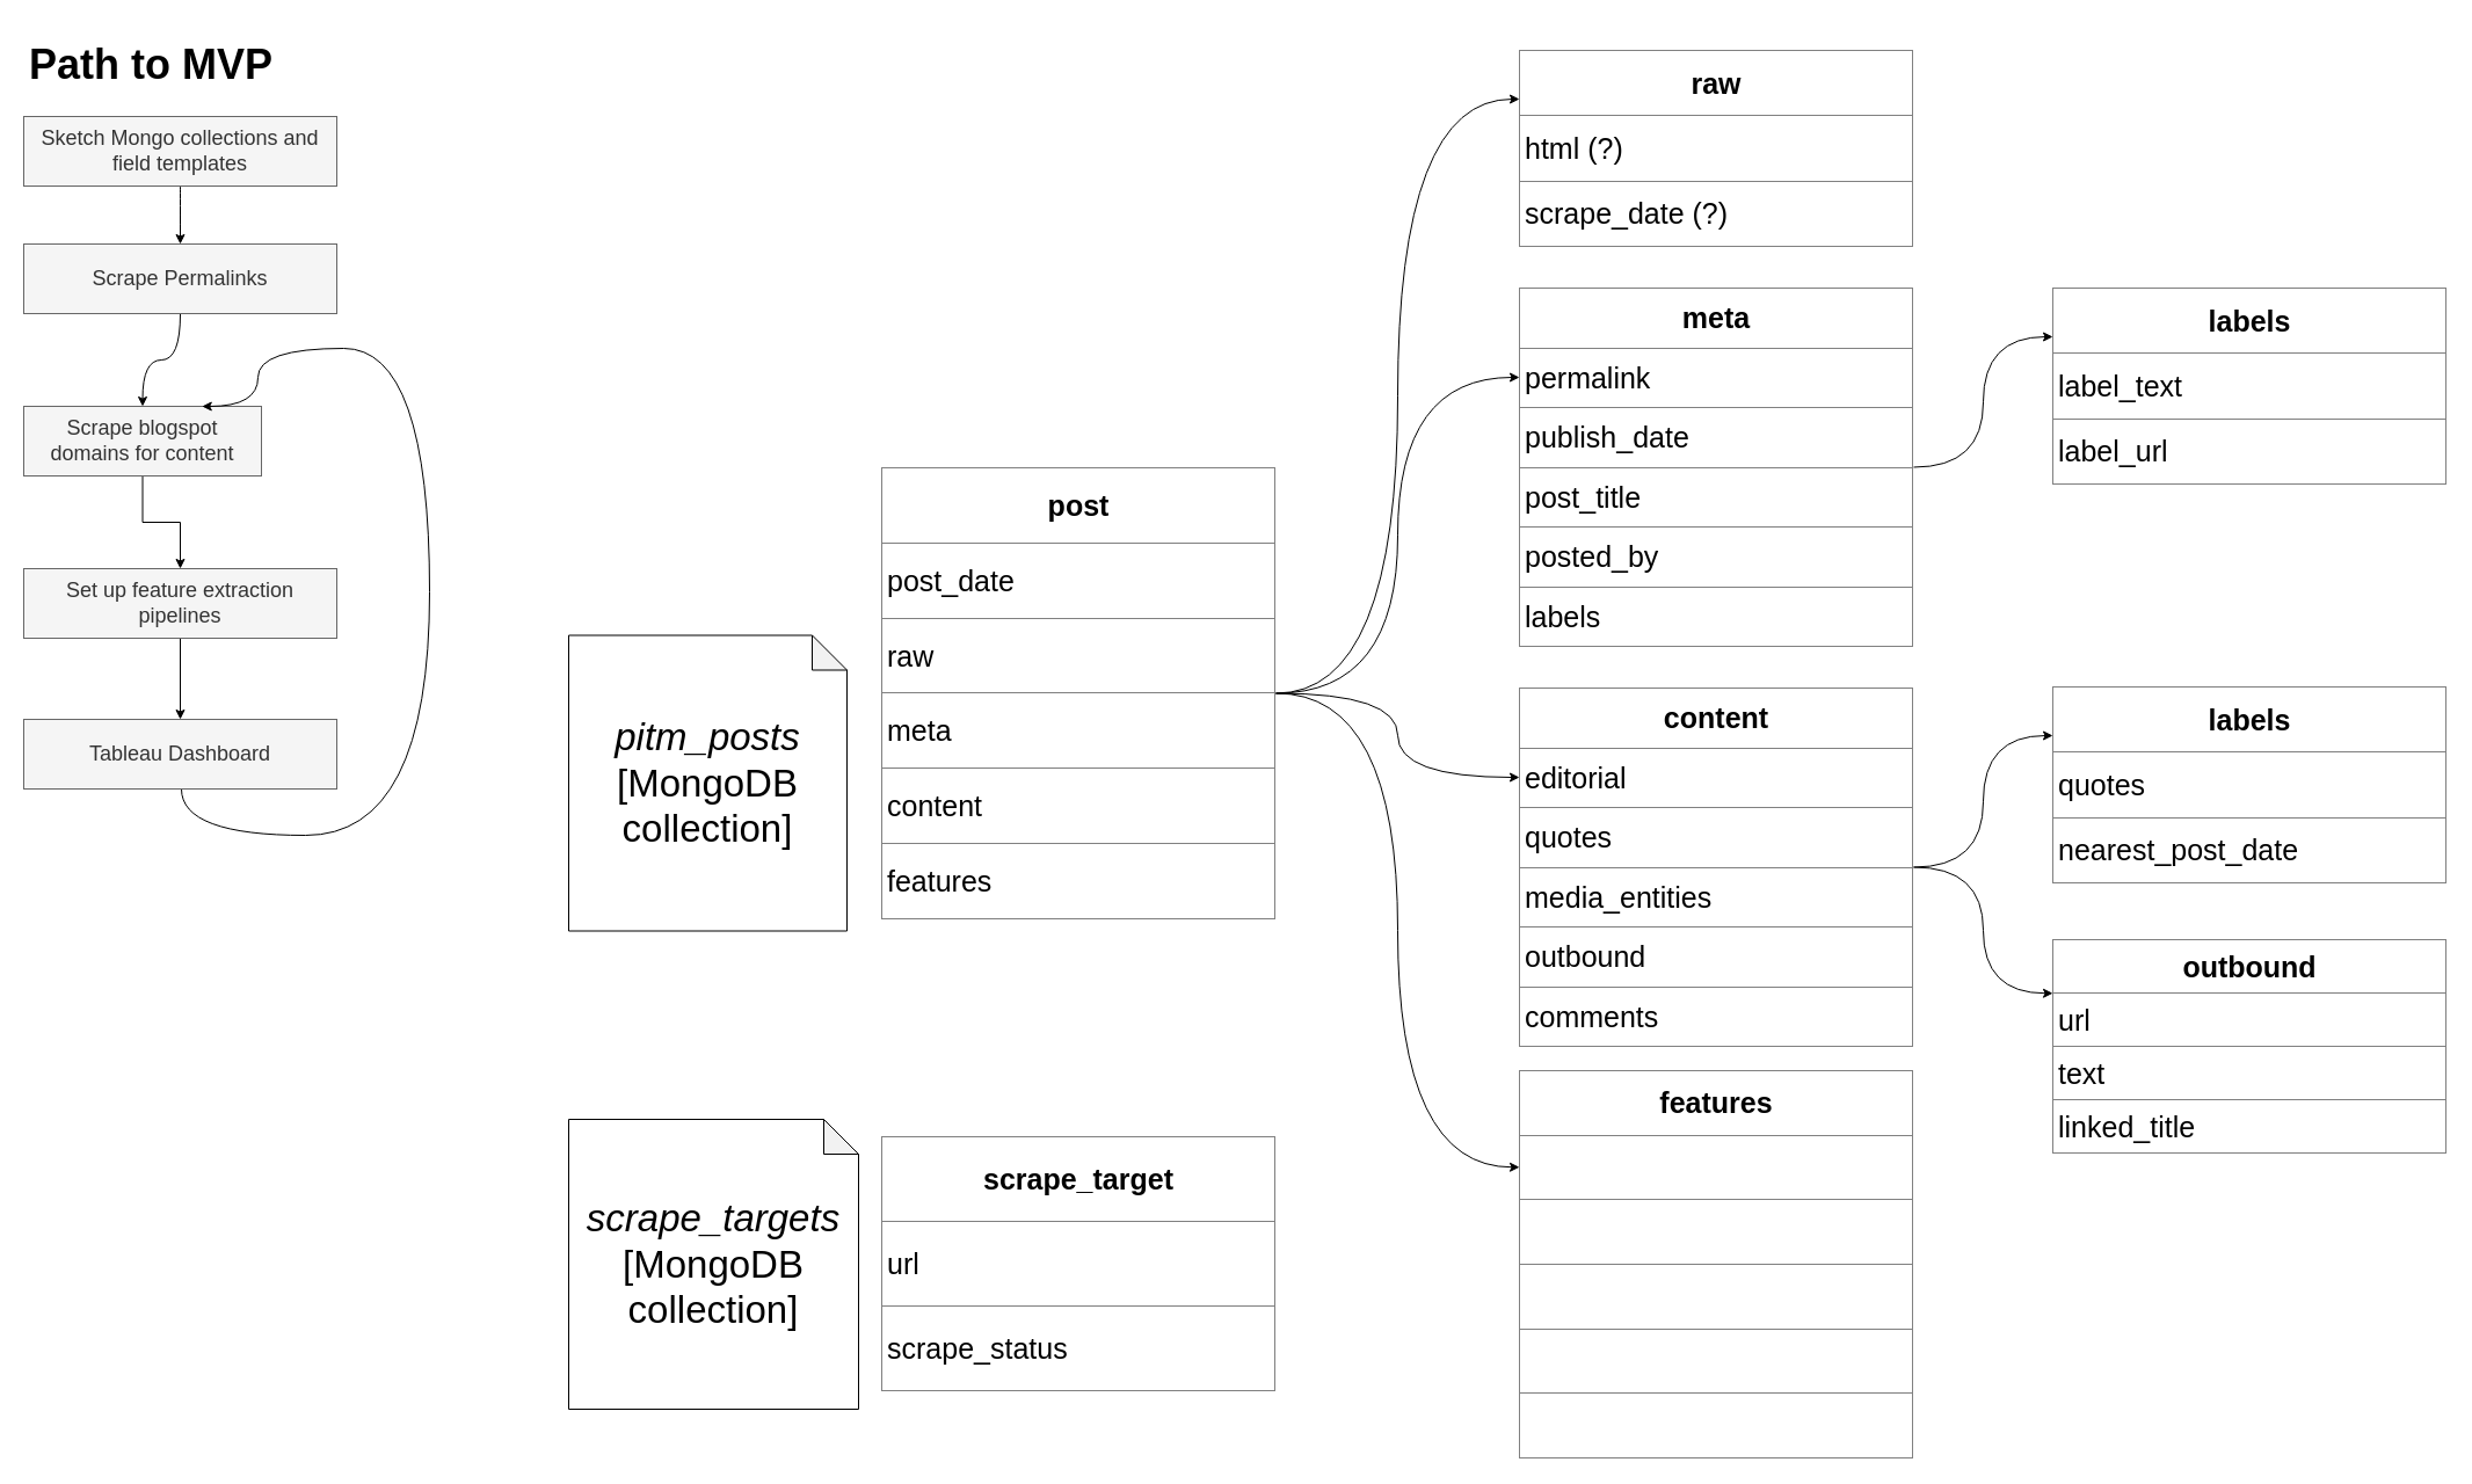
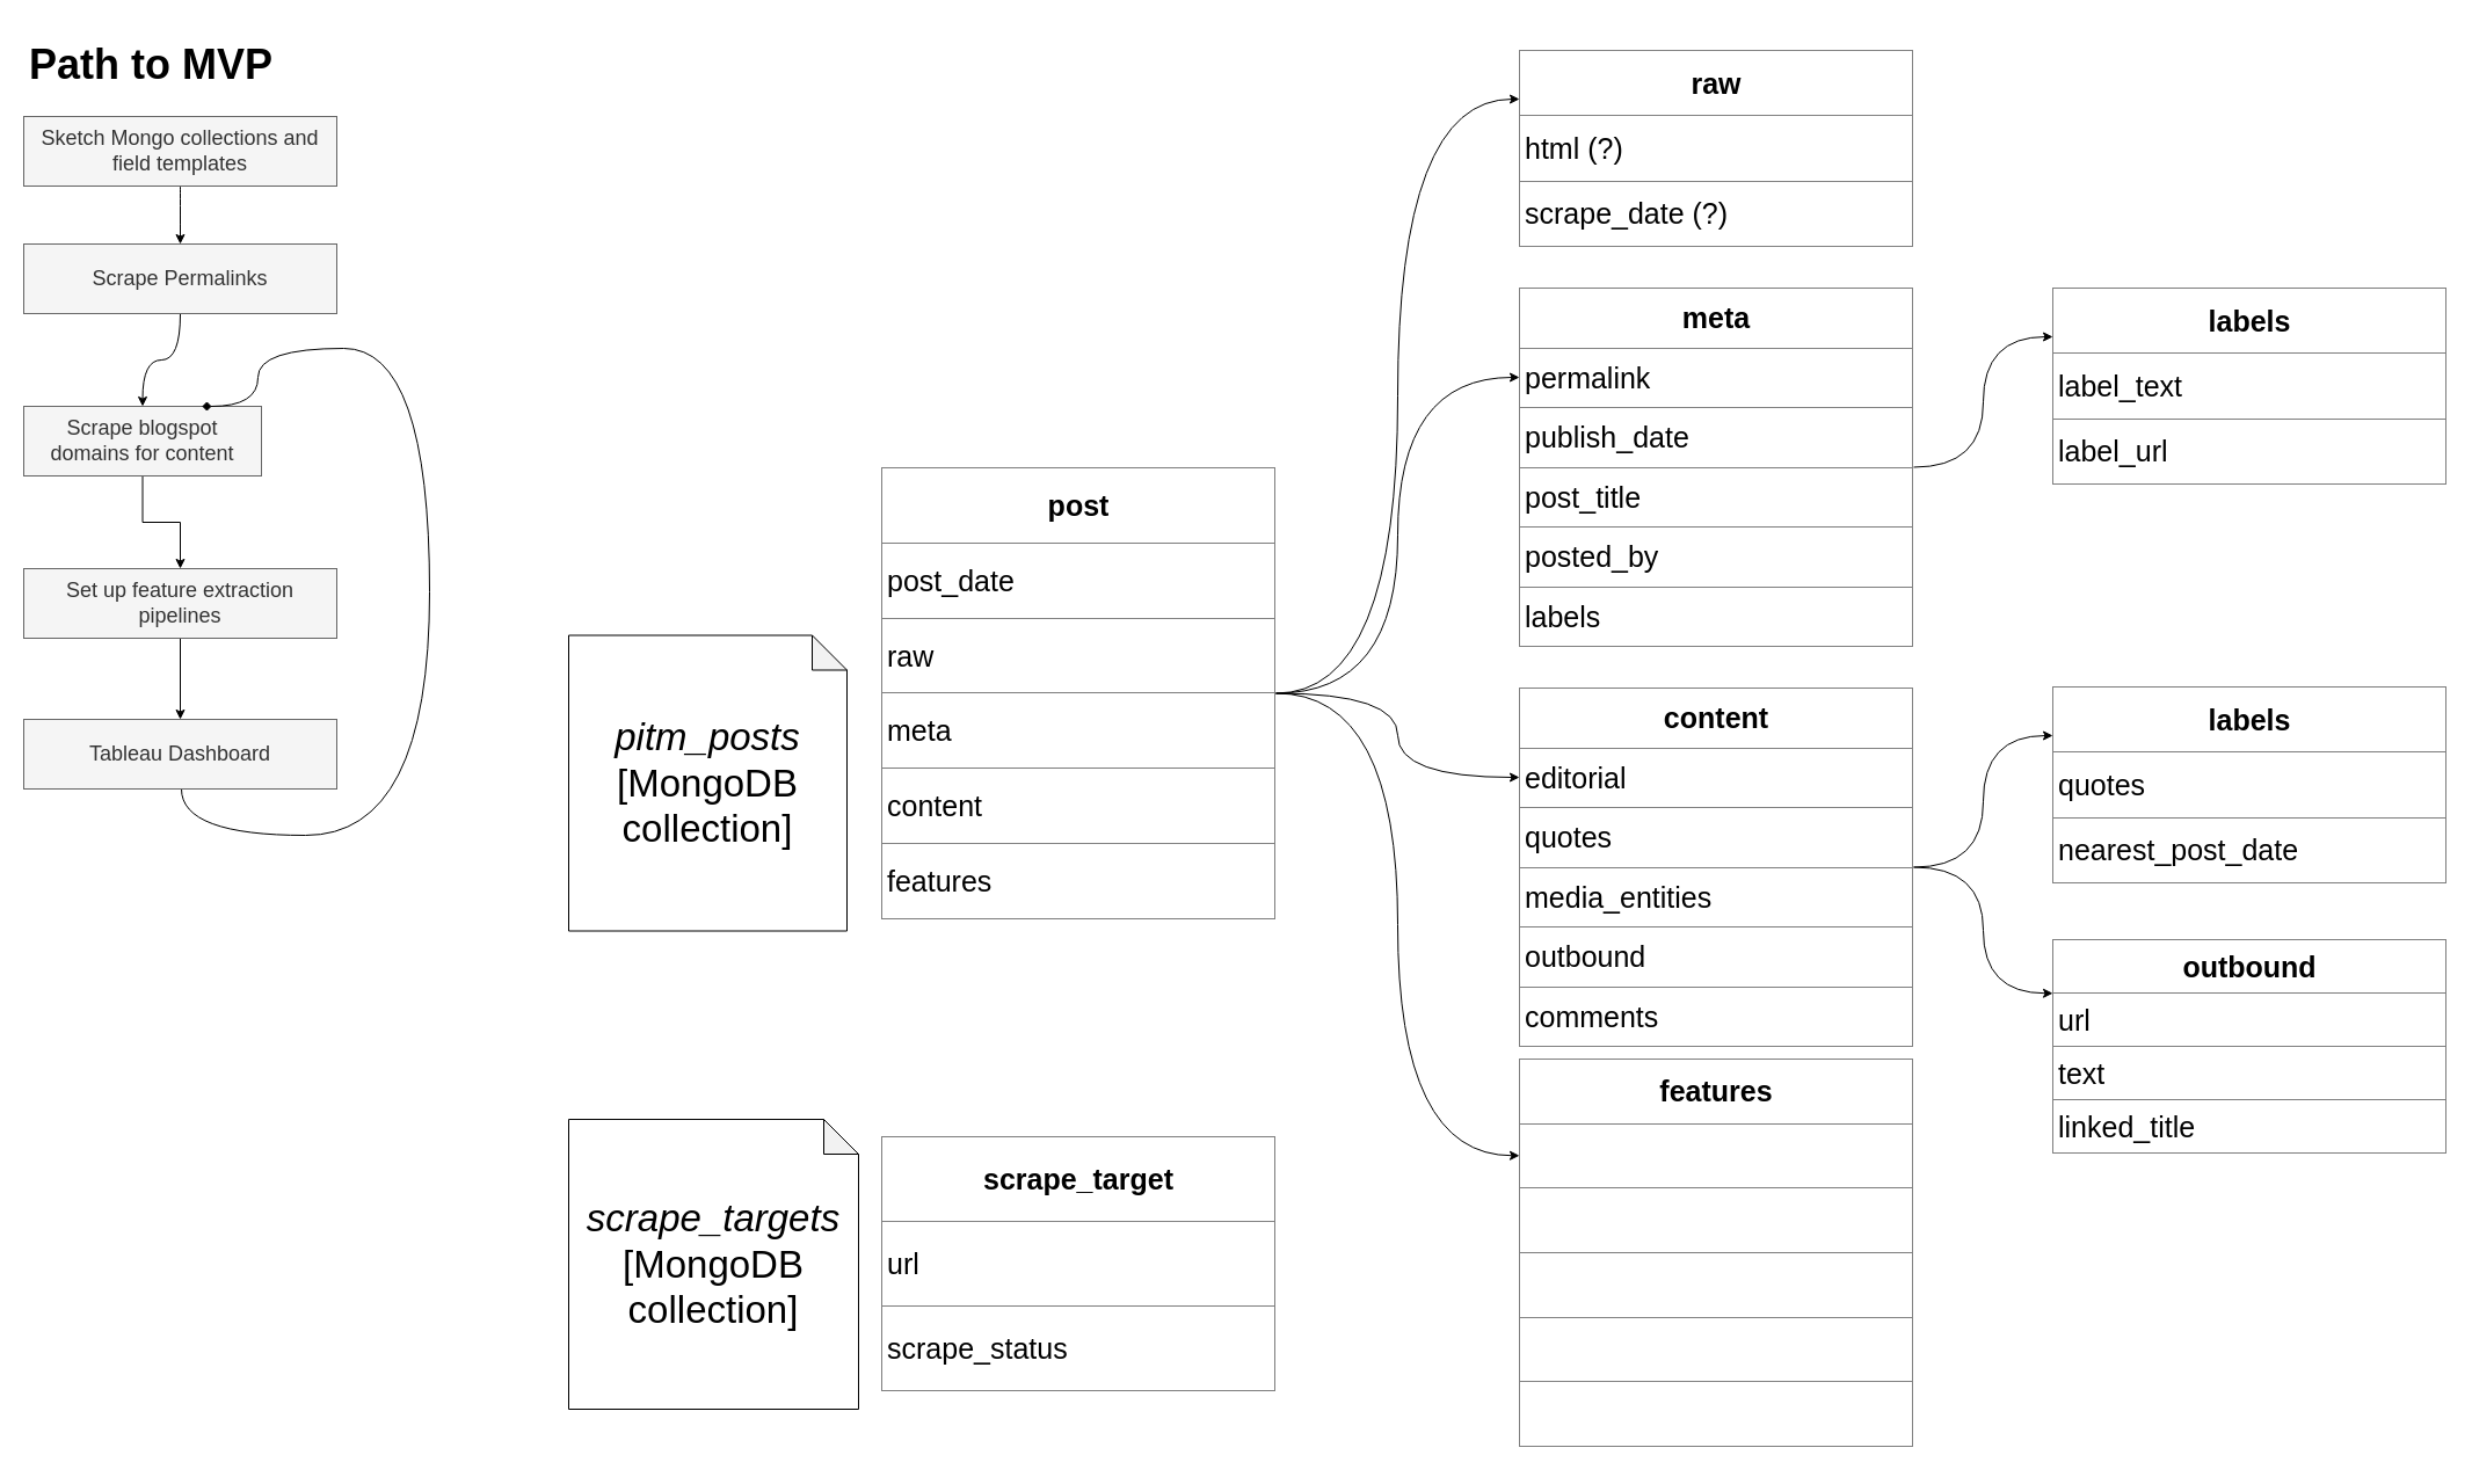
- <mxCell id="20" style="edgeStyle=orthogonalEdgeStyle;curved=1;rounded=0;orthogonalLoop=1;jettySize=auto;html=1;entryX=0.75;entryY=0;entryDx=0;entryDy=0;fontSize=18;" edge="1" parent="1" source="21" target="17"><mxGeometry relative="1" as="geometry"><Array as="points"><mxPoint x="156" y="720" /><mxPoint x="370" y="720" /><mxPoint x="370" y="300" /><mxPoint x="222" y="300" /></Array></mxGeometry></mxCell>
+ <mxCell id="20" style="edgeStyle=orthogonalEdgeStyle;curved=1;rounded=0;orthogonalLoop=1;jettySize=auto;html=1;entryX=0.75;entryY=0;entryDx=0;entryDy=0;fontSize=18;endArrow=diamond;" edge="1" parent="1" source="21" target="17"><mxGeometry relative="1" as="geometry"><Array as="points"><mxPoint x="156" y="720" /><mxPoint x="370" y="720" /><mxPoint x="370" y="300" /><mxPoint x="222" y="300" /></Array></mxGeometry></mxCell>
- <mxCell id="15" value="&lt;table border=&quot;1&quot; width=&quot;100%&quot; cellpadding=&quot;4&quot; style=&quot;width: 100% ; height: 100% ; border-collapse: collapse ; font-size: 25px&quot;&gt;&lt;tbody style=&quot;font-size: 25px&quot;&gt;&lt;tr style=&quot;font-size: 25px&quot;&gt;&lt;th align=&quot;center&quot; style=&quot;font-size: 25px&quot;&gt;features&lt;/th&gt;&lt;/tr&gt;&lt;tr&gt;&lt;td&gt;&lt;br&gt;&lt;/td&gt;&lt;/tr&gt;&lt;tr&gt;&lt;td&gt;&lt;br&gt;&lt;/td&gt;&lt;/tr&gt;&lt;tr&gt;&lt;td&gt;&lt;br&gt;&lt;/td&gt;&lt;/tr&gt;&lt;tr&gt;&lt;td&gt;&lt;br&gt;&lt;/td&gt;&lt;/tr&gt;&lt;tr&gt;&lt;td&gt;&lt;br&gt;&lt;/td&gt;&lt;/tr&gt;&lt;/tbody&gt;&lt;/table&gt;" style="text;html=1;strokeColor=none;fillColor=none;overflow=fill;fontSize=25;" vertex="1" parent="1"><mxGeometry x="1310" y="922.5" width="340" height="335" as="geometry" /></mxCell>
+ <mxCell id="15" value="&lt;table border=&quot;1&quot; width=&quot;100%&quot; cellpadding=&quot;4&quot; style=&quot;width: 100% ; height: 100% ; border-collapse: collapse ; font-size: 25px&quot;&gt;&lt;tbody style=&quot;font-size: 25px&quot;&gt;&lt;tr style=&quot;font-size: 25px&quot;&gt;&lt;th align=&quot;center&quot; style=&quot;font-size: 25px&quot;&gt;features&lt;/th&gt;&lt;/tr&gt;&lt;tr&gt;&lt;td&gt;&lt;br&gt;&lt;/td&gt;&lt;/tr&gt;&lt;tr&gt;&lt;td&gt;&lt;br&gt;&lt;/td&gt;&lt;/tr&gt;&lt;tr&gt;&lt;td&gt;&lt;br&gt;&lt;/td&gt;&lt;/tr&gt;&lt;tr&gt;&lt;td&gt;&lt;br&gt;&lt;/td&gt;&lt;/tr&gt;&lt;tr&gt;&lt;td&gt;&lt;br&gt;&lt;/td&gt;&lt;/tr&gt;&lt;/tbody&gt;&lt;/table&gt;" style="text;html=1;strokeColor=none;fillColor=none;overflow=fill;fontSize=25;" vertex="1" parent="1"><mxGeometry x="1310" y="912.5" width="340" height="335" as="geometry" /></mxCell>
